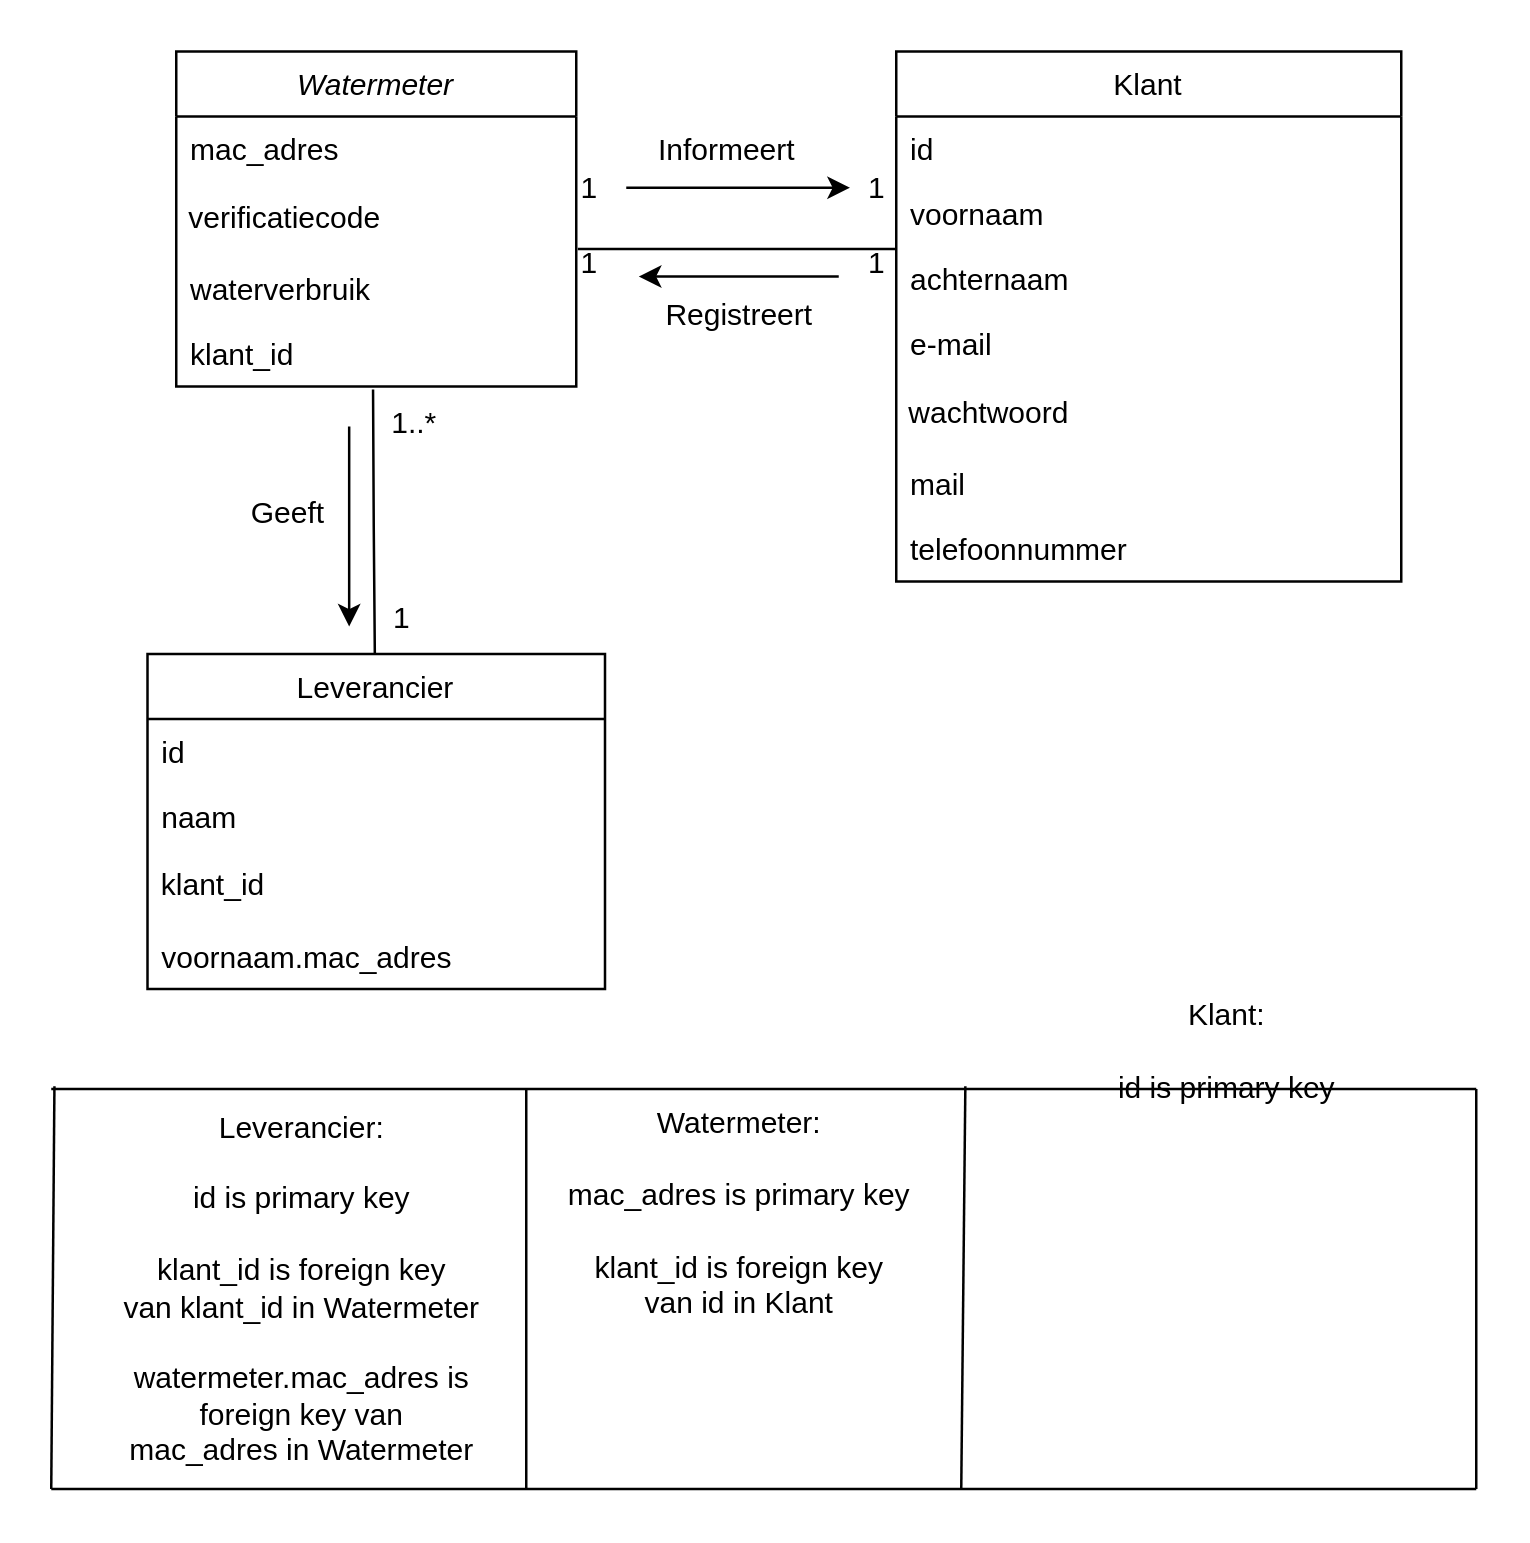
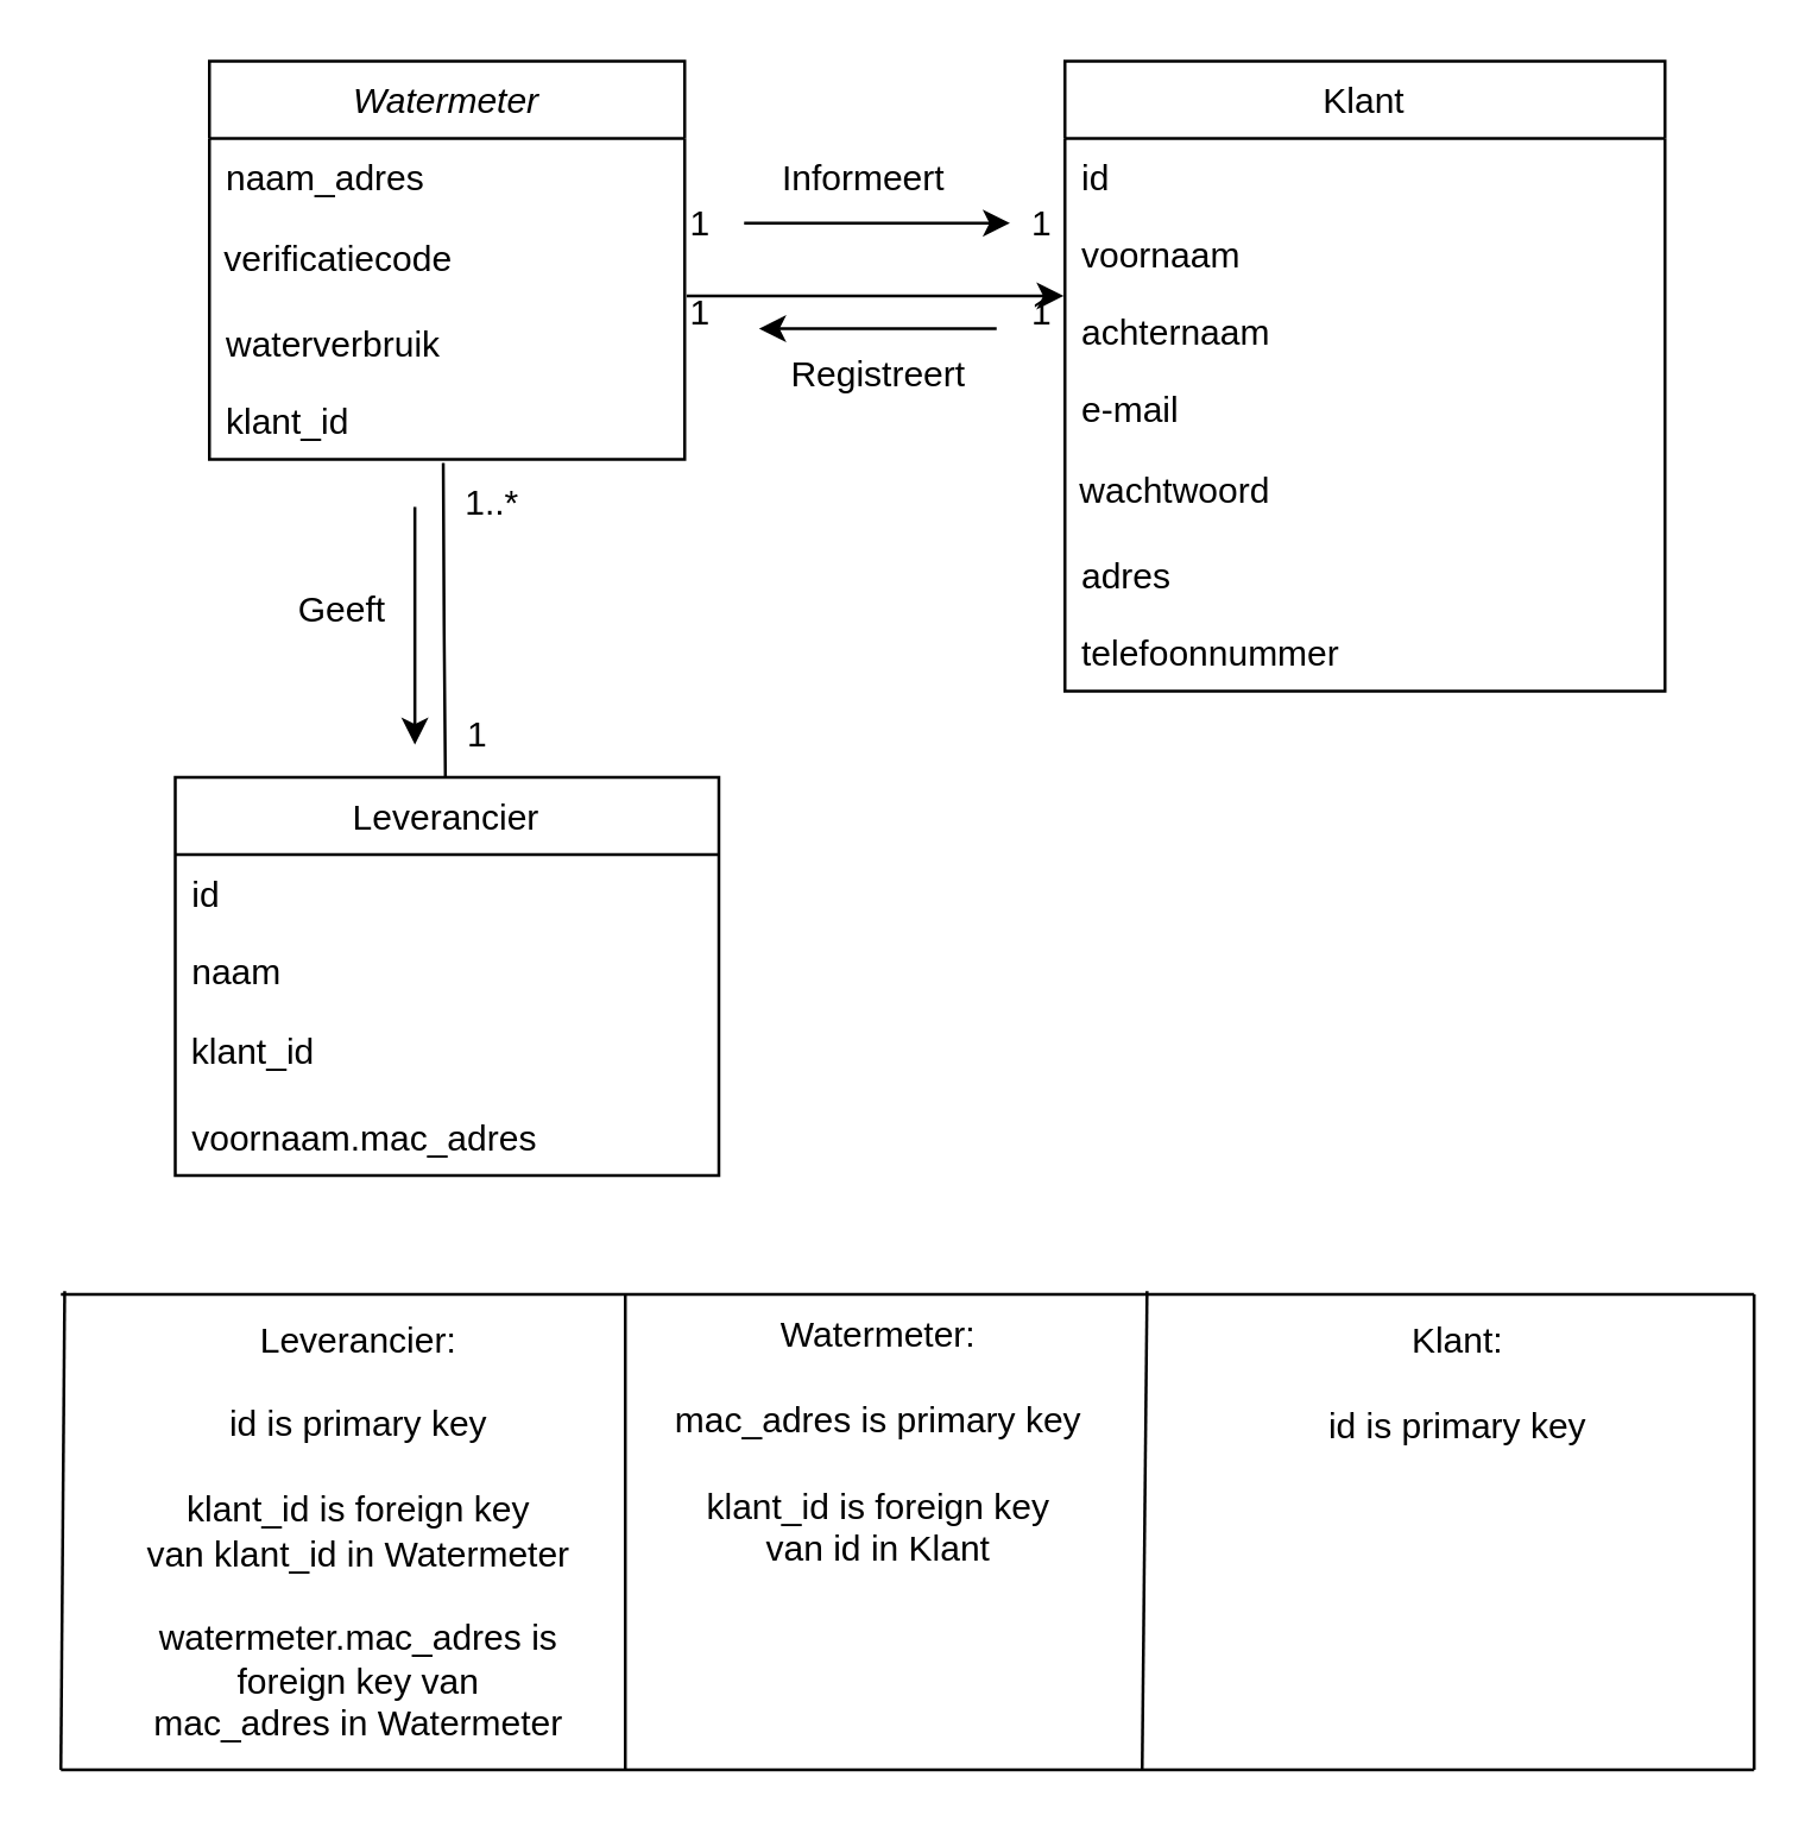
- <mxCell id="3" value="mac_adres" style="text;align=left;verticalAlign=top;spacingLeft=4;spacingRight=4;overflow=hidden;rotatable=0;points=[[0,0.5],[1,0.5]];portConstraint=eastwest;" parent="2" vertex="1"><mxGeometry y="26" width="160" height="26" as="geometry" /></mxCell>
+ <mxCell id="3" value="naam_adres" style="text;align=left;verticalAlign=top;spacingLeft=4;spacingRight=4;overflow=hidden;rotatable=0;points=[[0,0.5],[1,0.5]];portConstraint=eastwest;" parent="2" vertex="1"><mxGeometry y="26" width="160" height="26" as="geometry" /></mxCell>
- <mxCell id="39" value="" style="endArrow=none;html=1;rounded=0;entryX=-0.002;entryY=0.038;entryDx=0;entryDy=0;exitX=1.004;exitY=0.9;exitDx=0;exitDy=0;exitPerimeter=0;entryPerimeter=0;" edge="1" parent="1" source="4" target="15"><mxGeometry width="50" height="50" relative="1" as="geometry"><mxPoint x="231.56" y="100.32" as="sourcePoint" /><mxPoint x="358.44" y="100" as="targetPoint" /></mxGeometry></mxCell>
+ <mxCell id="39" value="" style="endArrow=classic;html=1;rounded=0;entryX=-0.002;entryY=0.038;entryDx=0;entryDy=0;exitX=1.004;exitY=0.9;exitDx=0;exitDy=0;exitPerimeter=0;entryPerimeter=0;" edge="1" parent="1" source="4" target="15"><mxGeometry width="50" height="50" relative="1" as="geometry"><mxPoint x="231.56" y="100.32" as="sourcePoint" /><mxPoint x="358.44" y="100" as="targetPoint" /></mxGeometry></mxCell>
- <mxCell id="18" value="mail" style="text;align=left;verticalAlign=top;spacingLeft=4;spacingRight=4;overflow=hidden;rotatable=0;points=[[0,0.5],[1,0.5]];portConstraint=eastwest;rounded=0;shadow=0;html=0;" parent="12" vertex="1"><mxGeometry y="160" width="202" height="26" as="geometry" /></mxCell>
+ <mxCell id="18" value="adres" style="text;align=left;verticalAlign=top;spacingLeft=4;spacingRight=4;overflow=hidden;rotatable=0;points=[[0,0.5],[1,0.5]];portConstraint=eastwest;rounded=0;shadow=0;html=0;" parent="12" vertex="1"><mxGeometry y="160" width="202" height="26" as="geometry" /></mxCell>
- <mxCell id="22" value="&lt;div&gt;Klant:&lt;/div&gt;&lt;div&gt;&lt;br&gt;&lt;/div&gt;&lt;div&gt;id is primary key&lt;br&gt;&lt;/div&gt;" style="text;html=1;align=center;verticalAlign=middle;resizable=0;points=[];autosize=1;strokeColor=none;fillColor=none;" parent="1" vertex="1"><mxGeometry x="430" y="390" width="120" height="60" as="geometry" /></mxCell>
+ <mxCell id="22" value="&lt;div&gt;Klant:&lt;/div&gt;&lt;div&gt;&lt;br&gt;&lt;/div&gt;&lt;div&gt;id is primary key&lt;br&gt;&lt;/div&gt;" style="text;html=1;align=center;verticalAlign=middle;resizable=0;points=[];autosize=1;strokeColor=none;fillColor=none;" parent="1" vertex="1"><mxGeometry x="430" y="435" width="120" height="60" as="geometry" /></mxCell>
